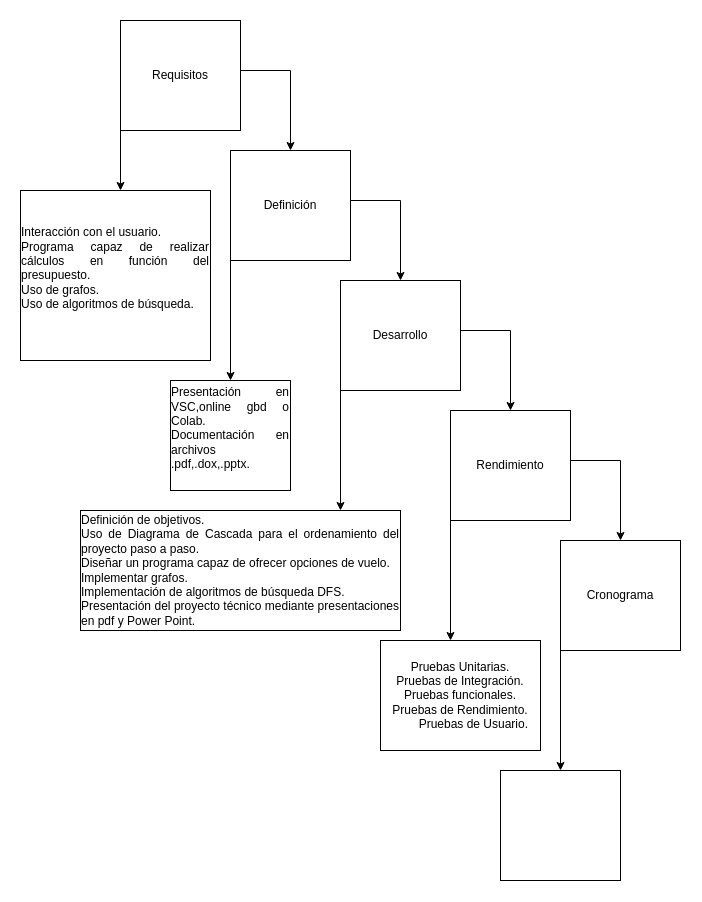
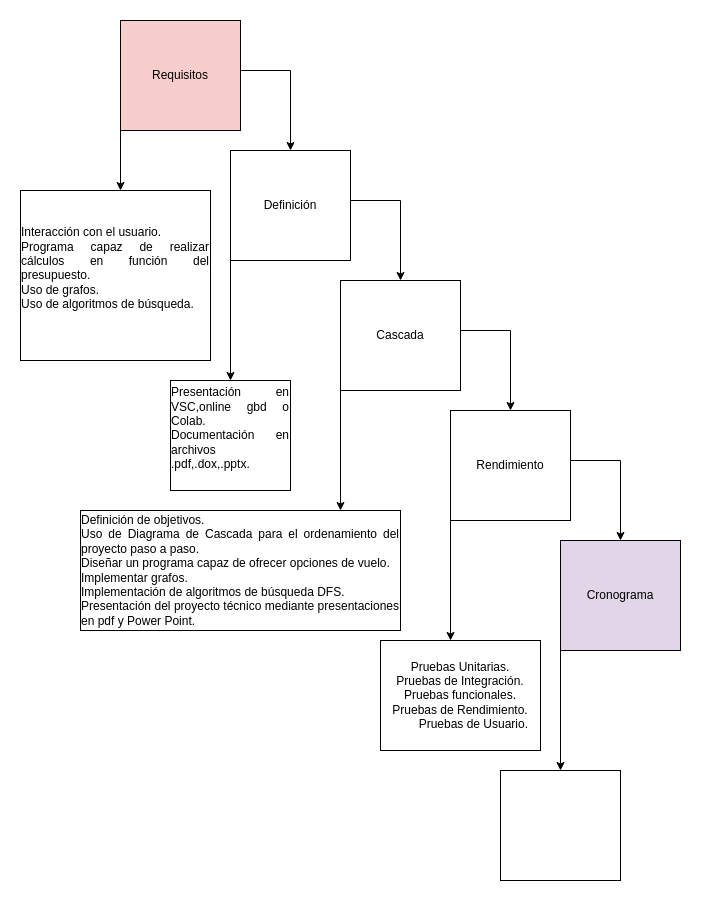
- <mxCell id="2" value="Requisitos" style="rounded=0;whiteSpace=wrap;html=1;" parent="1" vertex="1"><mxGeometry x="120" y="20" width="120" height="110" as="geometry" /></mxCell>
+ <mxCell id="2" value="Requisitos" style="rounded=0;whiteSpace=wrap;html=1;fillColor=#f8cecc;" parent="1" vertex="1"><mxGeometry x="120" y="20" width="120" height="110" as="geometry" /></mxCell>
- <mxCell id="8" value="Desarrollo" style="rounded=0;whiteSpace=wrap;html=1;" parent="1" vertex="1"><mxGeometry x="340" y="280" width="120" height="110" as="geometry" /></mxCell>
+ <mxCell id="8" value="Cascada" style="rounded=0;whiteSpace=wrap;html=1;" parent="1" vertex="1"><mxGeometry x="340" y="280" width="120" height="110" as="geometry" /></mxCell>
- <mxCell id="14" value="Cronograma" style="rounded=0;whiteSpace=wrap;html=1;" parent="1" vertex="1"><mxGeometry x="560" y="540" width="120" height="110" as="geometry" /></mxCell>
+ <mxCell id="14" value="Cronograma" style="rounded=0;whiteSpace=wrap;html=1;fillColor=#e1d5e7;" parent="1" vertex="1"><mxGeometry x="560" y="540" width="120" height="110" as="geometry" /></mxCell>
